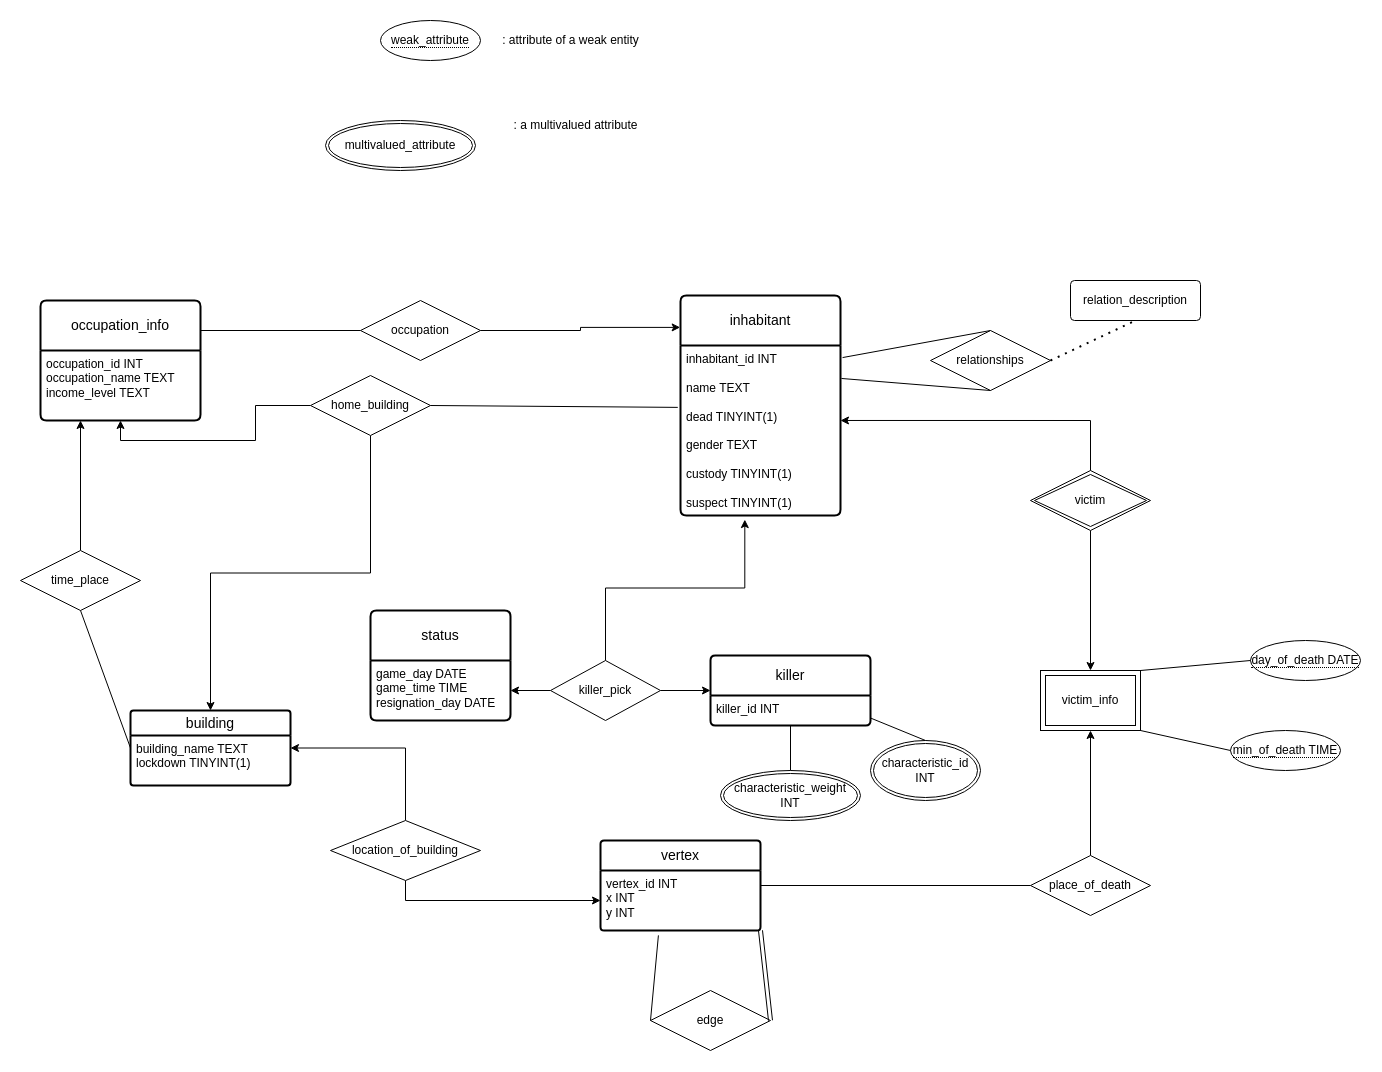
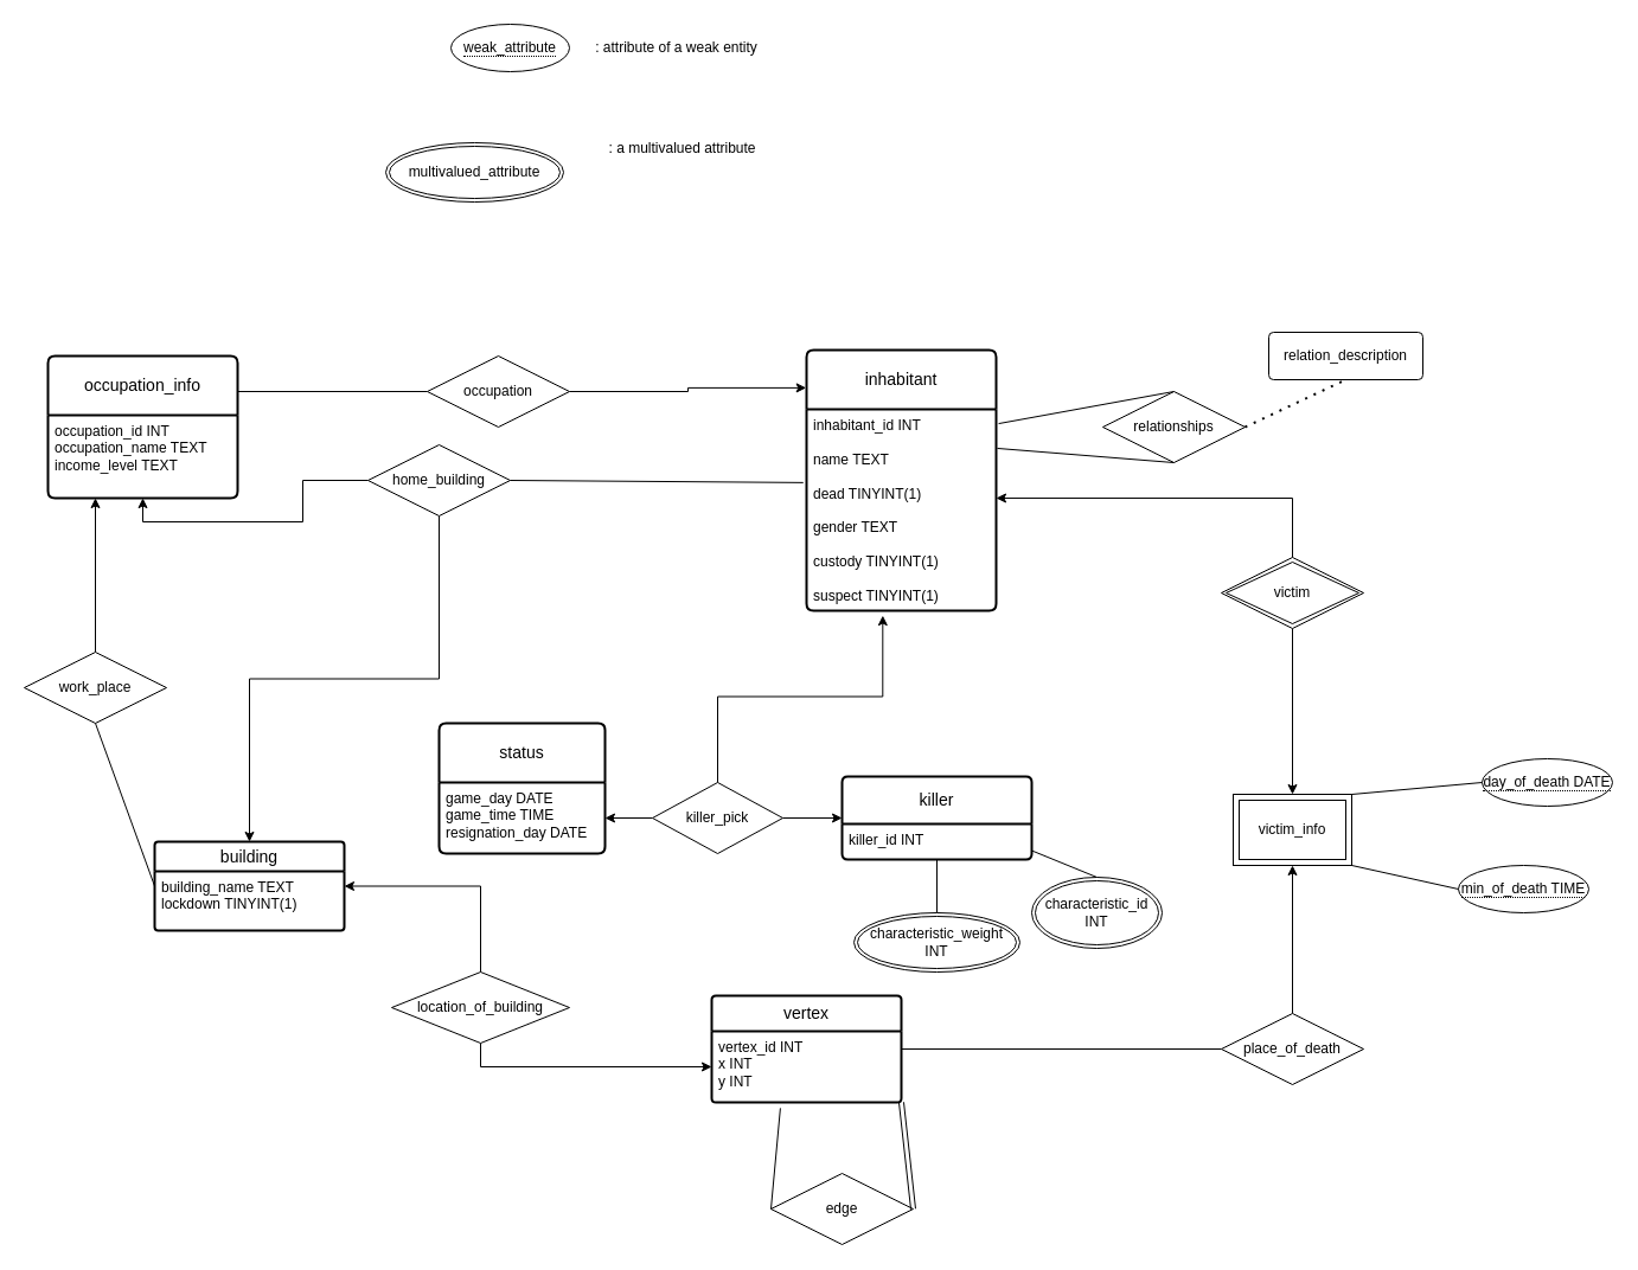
- <mxCell id="38" value="time_place" style="shape=rhombus;perimeter=rhombusPerimeter;whiteSpace=wrap;html=1;align=center;" vertex="1" parent="1"><mxGeometry x="20" y="550" width="120" height="60" as="geometry" /></mxCell>
+ <mxCell id="38" value="work_place" style="shape=rhombus;perimeter=rhombusPerimeter;whiteSpace=wrap;html=1;align=center;" vertex="1" parent="1"><mxGeometry x="20" y="550" width="120" height="60" as="geometry" /></mxCell>
